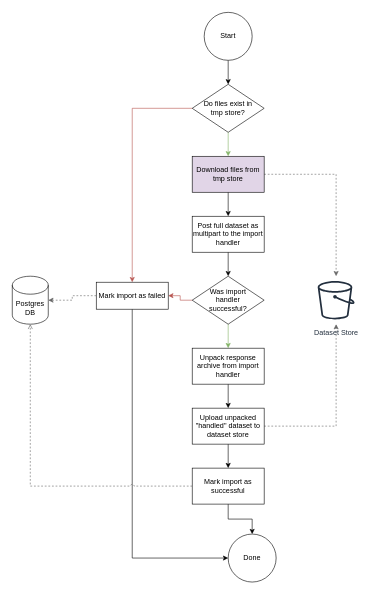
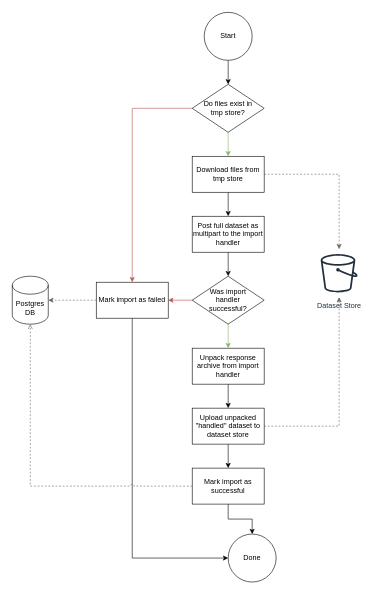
- <mxCell id="9" value="Download files from tmp store" style="rounded=0;whiteSpace=wrap;html=1;fillColor=#e1d5e7;" vertex="1" parent="1"><mxGeometry x="320" y="260" width="120" height="60" as="geometry" /></mxCell>
+ <mxCell id="9" value="Download files from tmp store" style="rounded=0;whiteSpace=wrap;html=1;" vertex="1" parent="1"><mxGeometry x="320" y="260" width="120" height="60" as="geometry" /></mxCell>
- <mxCell id="18" value="Mark import as failed" style="rounded=0;whiteSpace=wrap;html=1;" vertex="1" parent="1"><mxGeometry x="160" y="470" width="120" height="45" as="geometry" /></mxCell>
+ <mxCell id="18" value="Mark import as failed" style="rounded=0;whiteSpace=wrap;html=1;" vertex="1" parent="1"><mxGeometry x="160" y="470" width="120" height="60" as="geometry" /></mxCell>
- <mxCell id="28" value="Dataset Store" style="sketch=0;outlineConnect=0;fontColor=#232F3E;gradientColor=none;strokeColor=#232F3E;fillColor=#ffffff;dashed=0;verticalLabelPosition=bottom;verticalAlign=top;align=center;html=1;fontSize=12;fontStyle=0;aspect=fixed;shape=mxgraph.aws4.resourceIcon;resIcon=mxgraph.aws4.bucket;" vertex="1" parent="1"><mxGeometry x="520" y="460" width="80" height="80" as="geometry" /></mxCell>
+ <mxCell id="28" value="Dataset Store" style="sketch=0;outlineConnect=0;fontColor=#232F3E;gradientColor=none;strokeColor=#232F3E;fillColor=#ffffff;dashed=0;verticalLabelPosition=bottom;verticalAlign=top;align=center;html=1;fontSize=12;fontStyle=0;aspect=fixed;shape=mxgraph.aws4.resourceIcon;resIcon=mxgraph.aws4.bucket;" vertex="1" parent="1"><mxGeometry x="525" y="415" width="80" height="80" as="geometry" /></mxCell>
